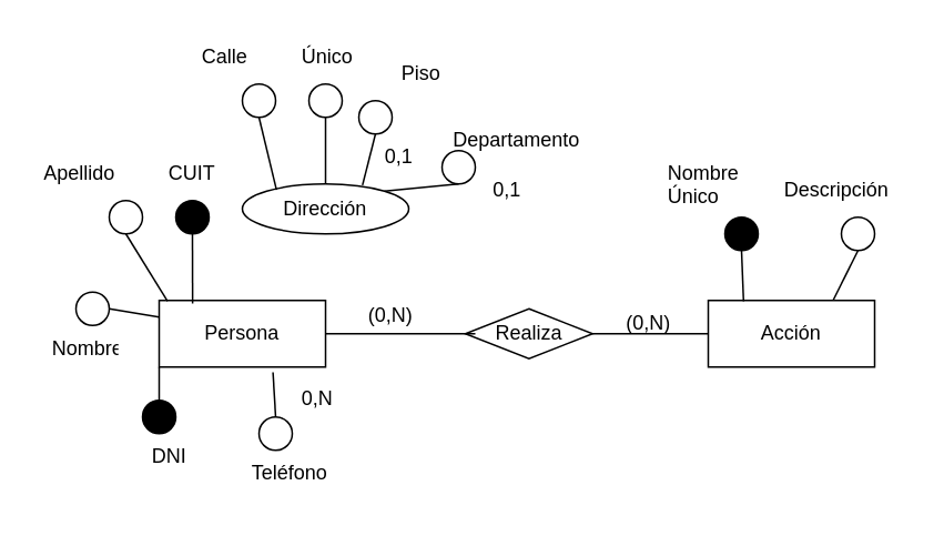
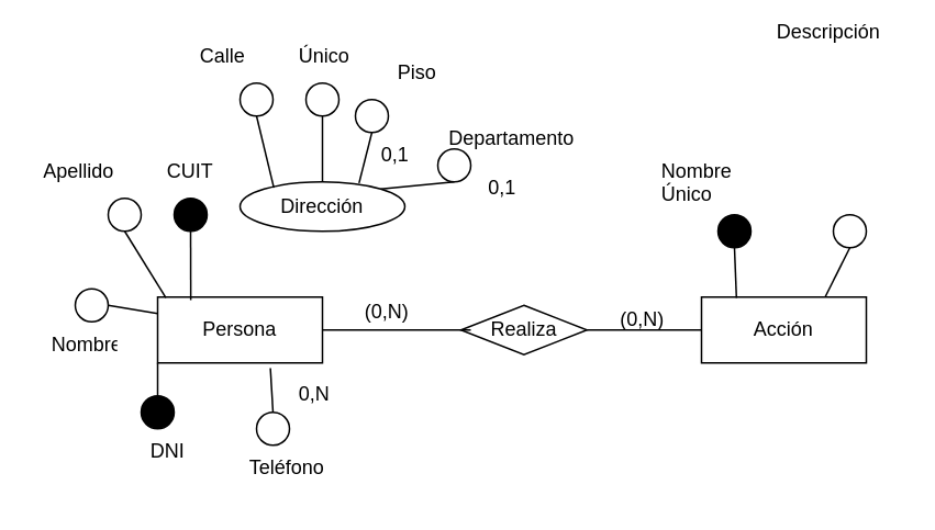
- <mxCell id="45" value="Descripción" style="text;strokeColor=none;fillColor=none;spacingLeft=4;spacingRight=4;overflow=hidden;rotatable=0;points=[[0,0.5],[1,0.5]];portConstraint=eastwest;fontSize=12;whiteSpace=wrap;html=1;" vertex="1" parent="1"><mxGeometry x="465" y="100" width="80" height="30" as="geometry" /></mxCell>
+ <mxCell id="45" value="Descripción" style="text;strokeColor=none;fillColor=none;spacingLeft=4;spacingRight=4;overflow=hidden;rotatable=0;points=[[0,0.5],[1,0.5]];portConstraint=eastwest;fontSize=12;whiteSpace=wrap;html=1;" vertex="1" parent="1"><mxGeometry x="465" y="5" width="80" height="30" as="geometry" /></mxCell>
